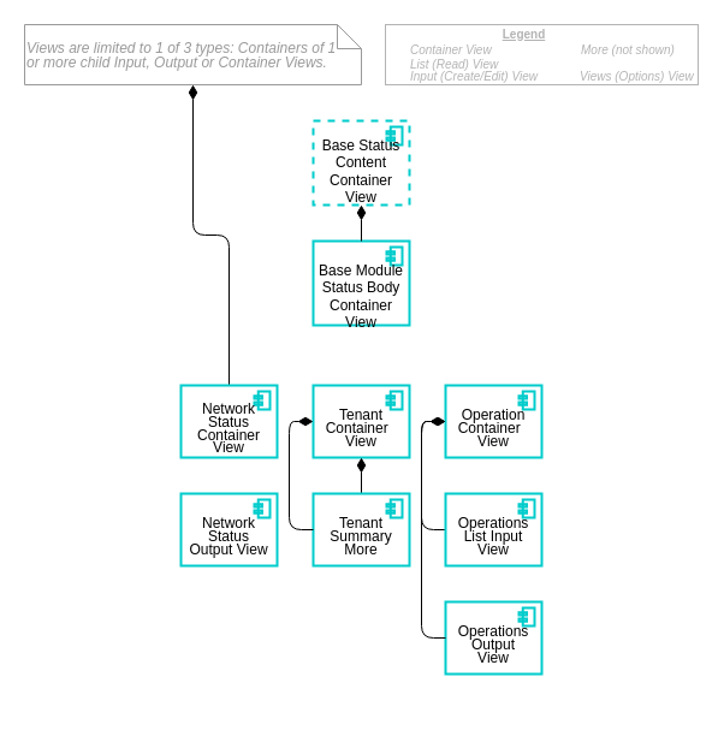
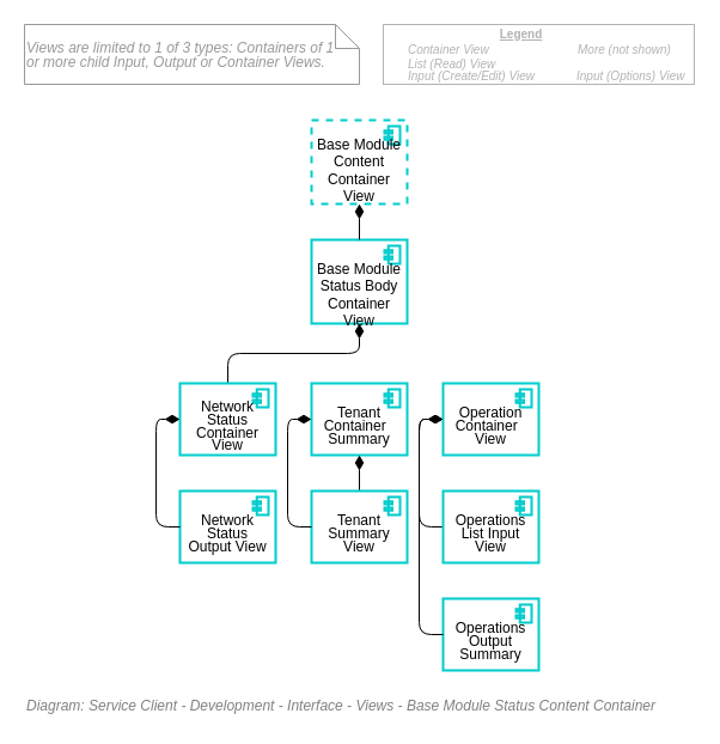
- <mxCell id="39" value="Views (Options) View" style="text;html=1;strokeColor=none;fillColor=none;align=left;verticalAlign=middle;whiteSpace=wrap;rounded=0;fontSize=10;fontStyle=2;fontColor=#B3B3B3;" vertex="1" parent="28"><mxGeometry x="160.003" y="40.0" width="98.519" height="6.67" as="geometry" /></mxCell>
+ <mxCell id="39" value="Input (Options) View" style="text;html=1;strokeColor=none;fillColor=none;align=left;verticalAlign=middle;whiteSpace=wrap;rounded=0;fontSize=10;fontStyle=2;fontColor=#B3B3B3;" vertex="1" parent="28"><mxGeometry x="160.003" y="40.0" width="98.519" height="6.67" as="geometry" /></mxCell>
- <mxCell id="25" value="&lt;span style=&quot;font-size: 12px ; line-height: 90%&quot;&gt;&lt;br&gt;Base Status Content&lt;br&gt;Container View&lt;br style=&quot;font-size: 12px&quot;&gt;&lt;/span&gt;" style="html=1;outlineConnect=0;whiteSpace=wrap;fillColor=none;strokeColor=#00CCCC;shape=mxgraph.archimate3.application;appType=comp;archiType=square;fontSize=12;verticalAlign=middle;container=1;collapsible=0;strokeWidth=2;dashed=1;" vertex="1" parent="1"><mxGeometry x="260" y="100" width="80" height="70" as="geometry" /></mxCell>
+ <mxCell id="25" value="&lt;span style=&quot;font-size: 12px ; line-height: 90%&quot;&gt;&lt;br&gt;Base Module Content&lt;br&gt;Container View&lt;br style=&quot;font-size: 12px&quot;&gt;&lt;/span&gt;" style="html=1;outlineConnect=0;whiteSpace=wrap;fillColor=none;strokeColor=#00CCCC;shape=mxgraph.archimate3.application;appType=comp;archiType=square;fontSize=12;verticalAlign=middle;container=1;collapsible=0;strokeWidth=2;dashed=1;" vertex="1" parent="1"><mxGeometry x="260" y="100" width="80" height="70" as="geometry" /></mxCell>
- <mxCell id="7" value="" style="html=1;endArrow=diamondThin;endFill=1;edgeStyle=elbowEdgeStyle;endSize=10;fontSize=8;elbow=vertical;exitX=0.5;exitY=0;exitDx=0;exitDy=0;exitPerimeter=0;" edge="1" parent="1" source="10" target="41"><mxGeometry width="160" relative="1" as="geometry"><mxPoint x="280" y="310" as="sourcePoint" /><mxPoint x="310" y="270" as="targetPoint" /></mxGeometry></mxCell>
+ <mxCell id="7" value="" style="html=1;endArrow=diamondThin;endFill=1;edgeStyle=elbowEdgeStyle;endSize=10;fontSize=8;entryX=0.5;entryY=1;entryDx=0;entryDy=0;entryPerimeter=0;elbow=vertical;exitX=0.5;exitY=0;exitDx=0;exitDy=0;exitPerimeter=0;" edge="1" parent="1" source="10" target="5"><mxGeometry width="160" relative="1" as="geometry"><mxPoint x="280" y="310" as="sourcePoint" /><mxPoint x="310" y="270" as="targetPoint" /></mxGeometry></mxCell>
- <mxCell id="11" value="&lt;p style=&quot;line-height: 90%&quot;&gt;&lt;span style=&quot;font-size: 12px&quot;&gt;Tenant&lt;br style=&quot;font-size: 12px&quot;&gt;Container&amp;nbsp;&amp;nbsp;&lt;br&gt;&lt;/span&gt;&lt;span style=&quot;font-size: 12px&quot;&gt;View&lt;br style=&quot;font-size: 12px&quot;&gt;&lt;/span&gt;&lt;/p&gt;" style="html=1;outlineConnect=0;whiteSpace=wrap;fillColor=none;strokeColor=#00CCCC;shape=mxgraph.archimate3.application;appType=comp;archiType=square;fontSize=12;verticalAlign=middle;container=1;collapsible=0;strokeWidth=2;spacingTop=11;spacingBottom=0;labelPosition=center;verticalLabelPosition=middle;align=center;" vertex="1" parent="1"><mxGeometry x="260" y="320" width="80" height="60" as="geometry" /></mxCell>
+ <mxCell id="11" value="&lt;p style=&quot;line-height: 90%&quot;&gt;&lt;span style=&quot;font-size: 12px&quot;&gt;Tenant&lt;br style=&quot;font-size: 12px&quot;&gt;Container&amp;nbsp;&amp;nbsp;&lt;br&gt;&lt;/span&gt;&lt;span style=&quot;font-size: 12px&quot;&gt;Summary&lt;br style=&quot;font-size: 12px&quot;&gt;&lt;/span&gt;&lt;/p&gt;" style="html=1;outlineConnect=0;whiteSpace=wrap;fillColor=none;strokeColor=#00CCCC;shape=mxgraph.archimate3.application;appType=comp;archiType=square;fontSize=12;verticalAlign=middle;container=1;collapsible=0;strokeWidth=2;spacingTop=11;spacingBottom=0;labelPosition=center;verticalLabelPosition=middle;align=center;" vertex="1" parent="1"><mxGeometry x="260" y="320" width="80" height="60" as="geometry" /></mxCell>
+ <mxCell id="24" value="" style="html=1;endArrow=diamondThin;endFill=1;endSize=10;fontSize=8;exitX=0;exitY=0.5;exitDx=0;exitDy=0;exitPerimeter=0;edgeStyle=elbowEdgeStyle;entryX=0;entryY=0.5;entryDx=0;entryDy=0;entryPerimeter=0;" edge="1" parent="1" source="20" target="10"><mxGeometry width="160" relative="1" as="geometry"><mxPoint x="270" y="450" as="sourcePoint" /><mxPoint x="270" y="360" as="targetPoint" /><Array as="points"><mxPoint x="130" y="390" /></Array></mxGeometry></mxCell>
- <mxCell id="15" value="&lt;p style=&quot;line-height: 90%&quot;&gt;&lt;span style=&quot;font-size: 12px&quot;&gt;Tenant&lt;br&gt;&lt;/span&gt;&lt;span&gt;Summary&lt;br&gt;&lt;/span&gt;&lt;span&gt;More&lt;/span&gt;&lt;/p&gt;" style="html=1;outlineConnect=0;whiteSpace=wrap;fillColor=none;strokeColor=#00CCCC;shape=mxgraph.archimate3.application;appType=comp;archiType=square;fontSize=12;strokeWidth=2;verticalAlign=middle;spacingTop=11;spacingBottom=0;labelPosition=center;verticalLabelPosition=middle;align=center;" vertex="1" parent="1"><mxGeometry x="260" y="410" width="80" height="60" as="geometry" /></mxCell>
+ <mxCell id="15" value="&lt;p style=&quot;line-height: 90%&quot;&gt;&lt;span style=&quot;font-size: 12px&quot;&gt;Tenant&lt;br&gt;&lt;/span&gt;&lt;span&gt;Summary&lt;br&gt;&lt;/span&gt;&lt;span&gt;View&lt;/span&gt;&lt;/p&gt;" style="html=1;outlineConnect=0;whiteSpace=wrap;fillColor=none;strokeColor=#00CCCC;shape=mxgraph.archimate3.application;appType=comp;archiType=square;fontSize=12;strokeWidth=2;verticalAlign=middle;spacingTop=11;spacingBottom=0;labelPosition=center;verticalLabelPosition=middle;align=center;" vertex="1" parent="1"><mxGeometry x="260" y="410" width="80" height="60" as="geometry" /></mxCell>
- <mxCell id="16" value="&lt;p style=&quot;line-height: 90%&quot;&gt;&lt;span style=&quot;font-size: 12px&quot;&gt;Operations&lt;br&gt;&lt;/span&gt;&lt;span&gt;Output&lt;br&gt;View&lt;/span&gt;&lt;/p&gt;" style="html=1;outlineConnect=0;whiteSpace=wrap;fillColor=none;strokeColor=#00CCCC;shape=mxgraph.archimate3.application;appType=comp;archiType=square;fontSize=12;strokeWidth=2;verticalAlign=middle;spacingTop=11;spacingBottom=0;labelPosition=center;verticalLabelPosition=middle;align=center;" vertex="1" parent="1"><mxGeometry x="370" y="500" width="80" height="60" as="geometry" /></mxCell>
+ <mxCell id="16" value="&lt;p style=&quot;line-height: 90%&quot;&gt;&lt;span style=&quot;font-size: 12px&quot;&gt;Operations&lt;br&gt;&lt;/span&gt;&lt;span&gt;Output&lt;br&gt;Summary&lt;/span&gt;&lt;/p&gt;" style="html=1;outlineConnect=0;whiteSpace=wrap;fillColor=none;strokeColor=#00CCCC;shape=mxgraph.archimate3.application;appType=comp;archiType=square;fontSize=12;strokeWidth=2;verticalAlign=middle;spacingTop=11;spacingBottom=0;labelPosition=center;verticalLabelPosition=middle;align=center;" vertex="1" parent="1"><mxGeometry x="370" y="500" width="80" height="60" as="geometry" /></mxCell>
+ <mxCell id="42" value="&lt;font style=&quot;font-size: 12px&quot;&gt;Diagram: Service Client - Development - Interface - Views - Base Module Status Content Container&lt;/font&gt;" style="text;strokeColor=none;fillColor=none;html=1;fontSize=12;fontStyle=2;verticalAlign=middle;align=left;shadow=0;glass=0;comic=0;opacity=30;fontColor=#808080;" vertex="1" parent="1"><mxGeometry x="20" y="580" width="520" height="20" as="geometry" /></mxCell>
